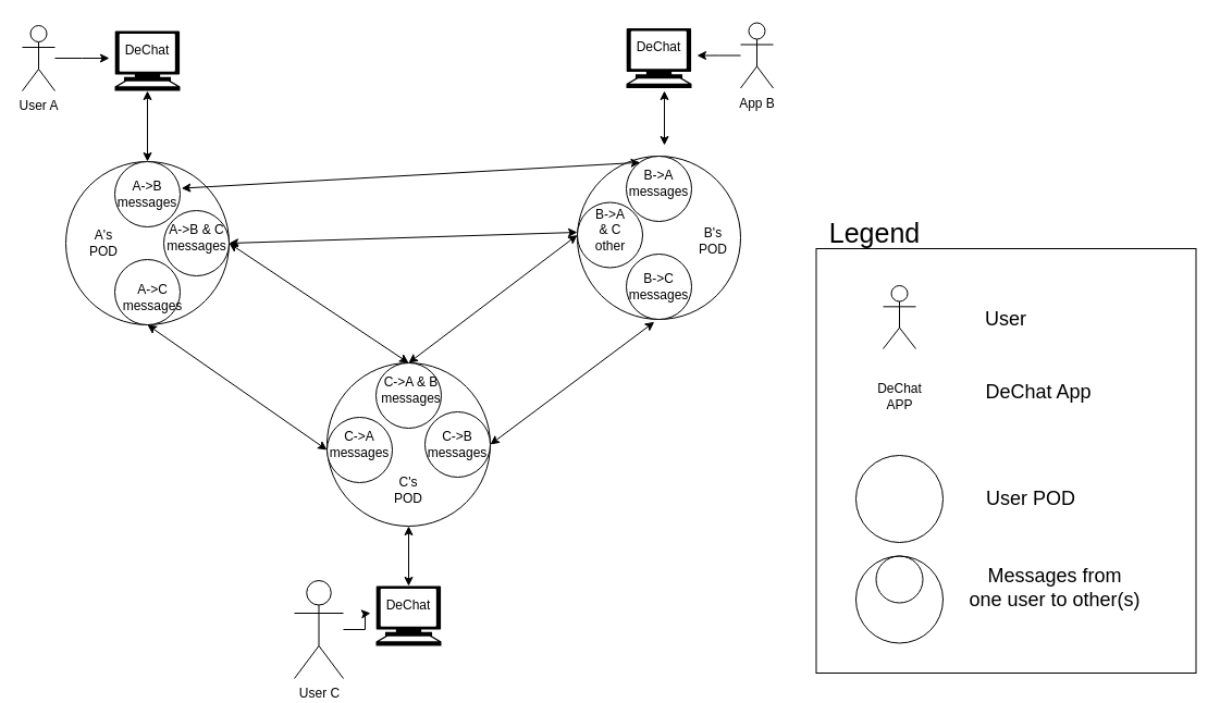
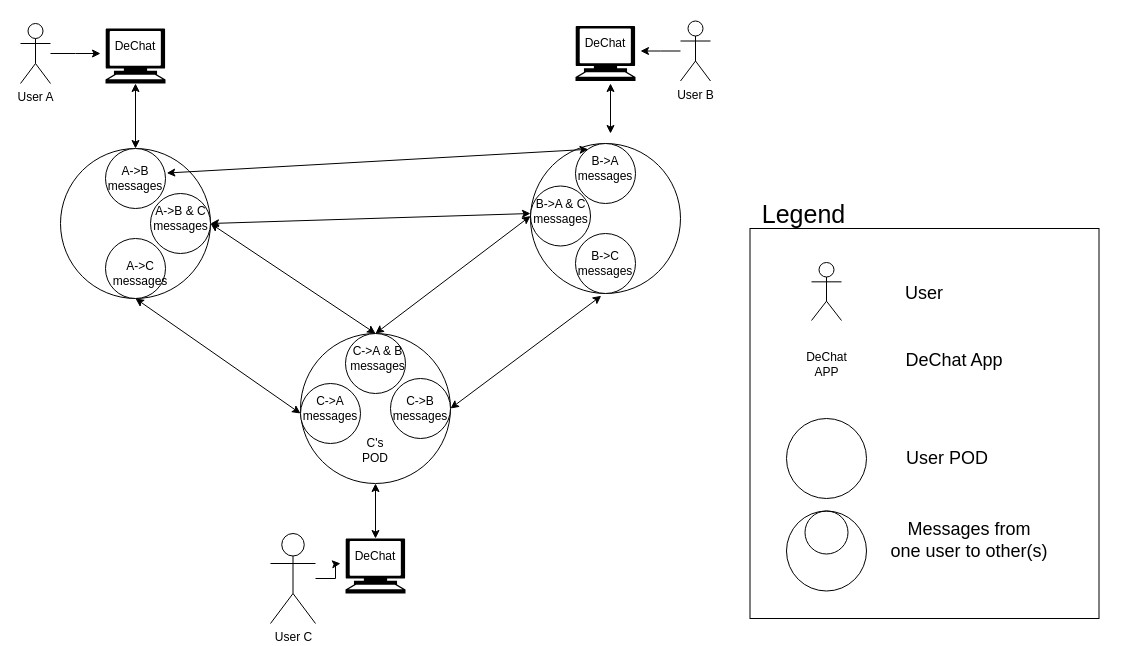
- <mxCell id="5" value="&lt;div&gt;App B&lt;/div&gt;" style="shape=umlActor;verticalLabelPosition=bottom;labelBackgroundColor=#ffffff;verticalAlign=top;html=1;outlineConnect=0;" vertex="1" parent="1"><mxGeometry x="680" y="20.5" width="30" height="60" as="geometry" /></mxCell>
+ <mxCell id="5" value="&lt;div&gt;User B&lt;/div&gt;" style="shape=umlActor;verticalLabelPosition=bottom;labelBackgroundColor=#ffffff;verticalAlign=top;html=1;outlineConnect=0;" vertex="1" parent="1"><mxGeometry x="680" y="20.5" width="30" height="60" as="geometry" /></mxCell>
- <mxCell id="31" value="B-&amp;gt;A &amp;amp; C other" style="text;html=1;strokeColor=none;fillColor=none;align=center;verticalAlign=middle;whiteSpace=wrap;rounded=0;" vertex="1" parent="1"><mxGeometry x="542.5" y="200.5" width="35" height="20" as="geometry" /></mxCell>
+ <mxCell id="31" value="B-&amp;gt;A &amp;amp; C messages" style="text;html=1;strokeColor=none;fillColor=none;align=center;verticalAlign=middle;whiteSpace=wrap;rounded=0;" vertex="1" parent="1"><mxGeometry x="542.5" y="200.5" width="35" height="20" as="geometry" /></mxCell>
- <mxCell id="36" value="B's POD" style="text;html=1;strokeColor=none;fillColor=none;align=center;verticalAlign=middle;whiteSpace=wrap;rounded=0;" vertex="1" parent="1"><mxGeometry x="635" y="210.5" width="40" height="20" as="geometry" /></mxCell>
- <mxCell id="28" value="A's POD" style="text;html=1;strokeColor=none;fillColor=none;align=center;verticalAlign=middle;whiteSpace=wrap;rounded=0;" vertex="1" parent="1"><mxGeometry x="75" y="213" width="40" height="20" as="geometry" /></mxCell>
